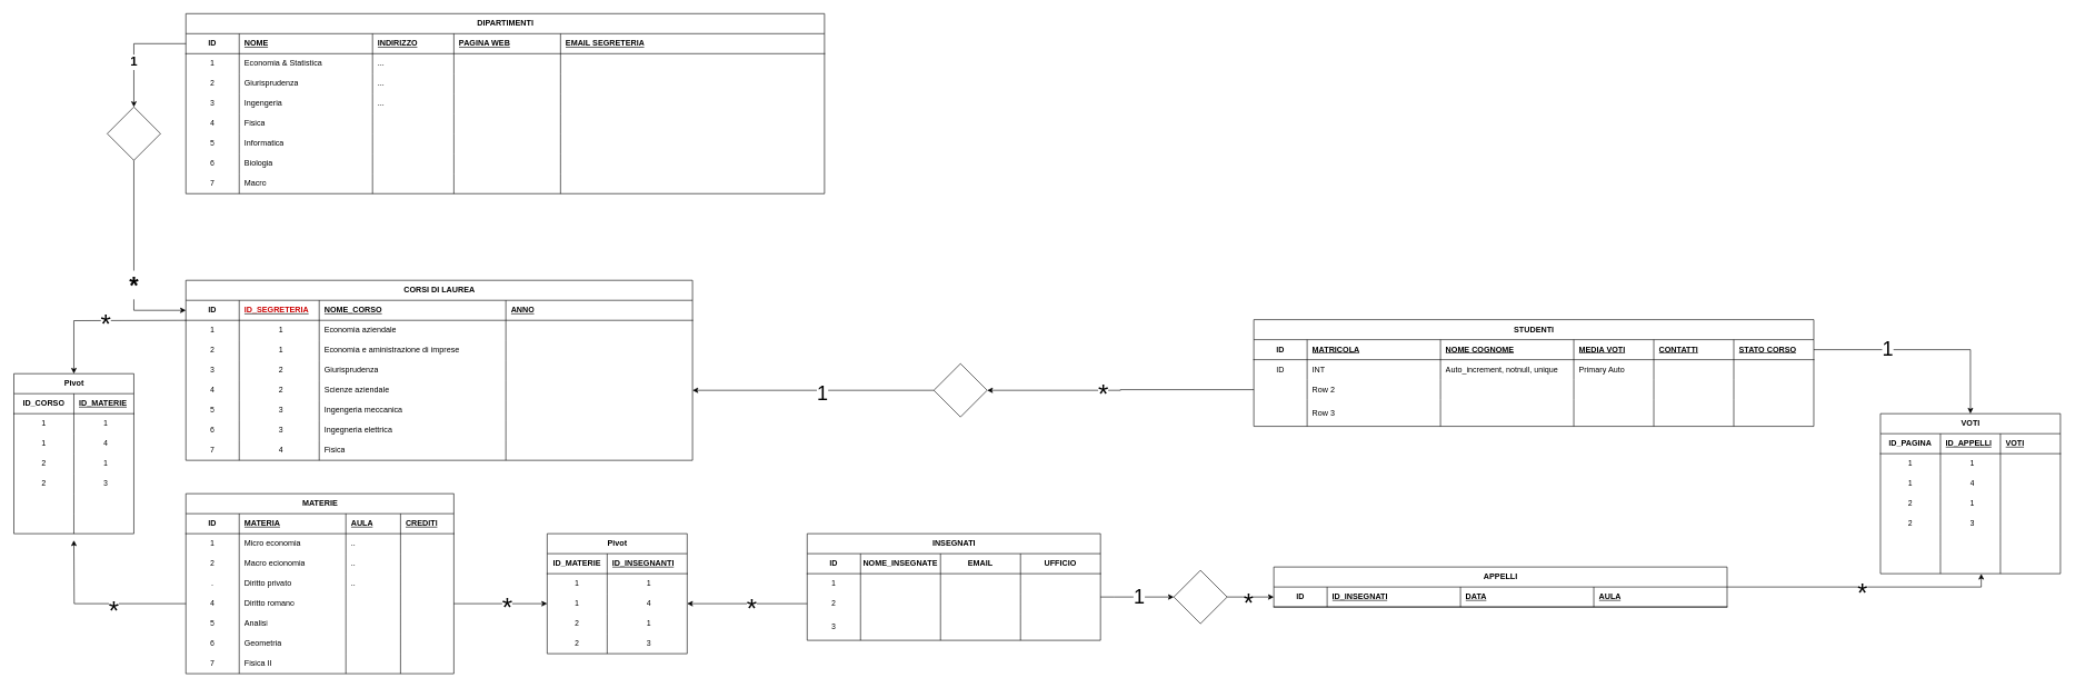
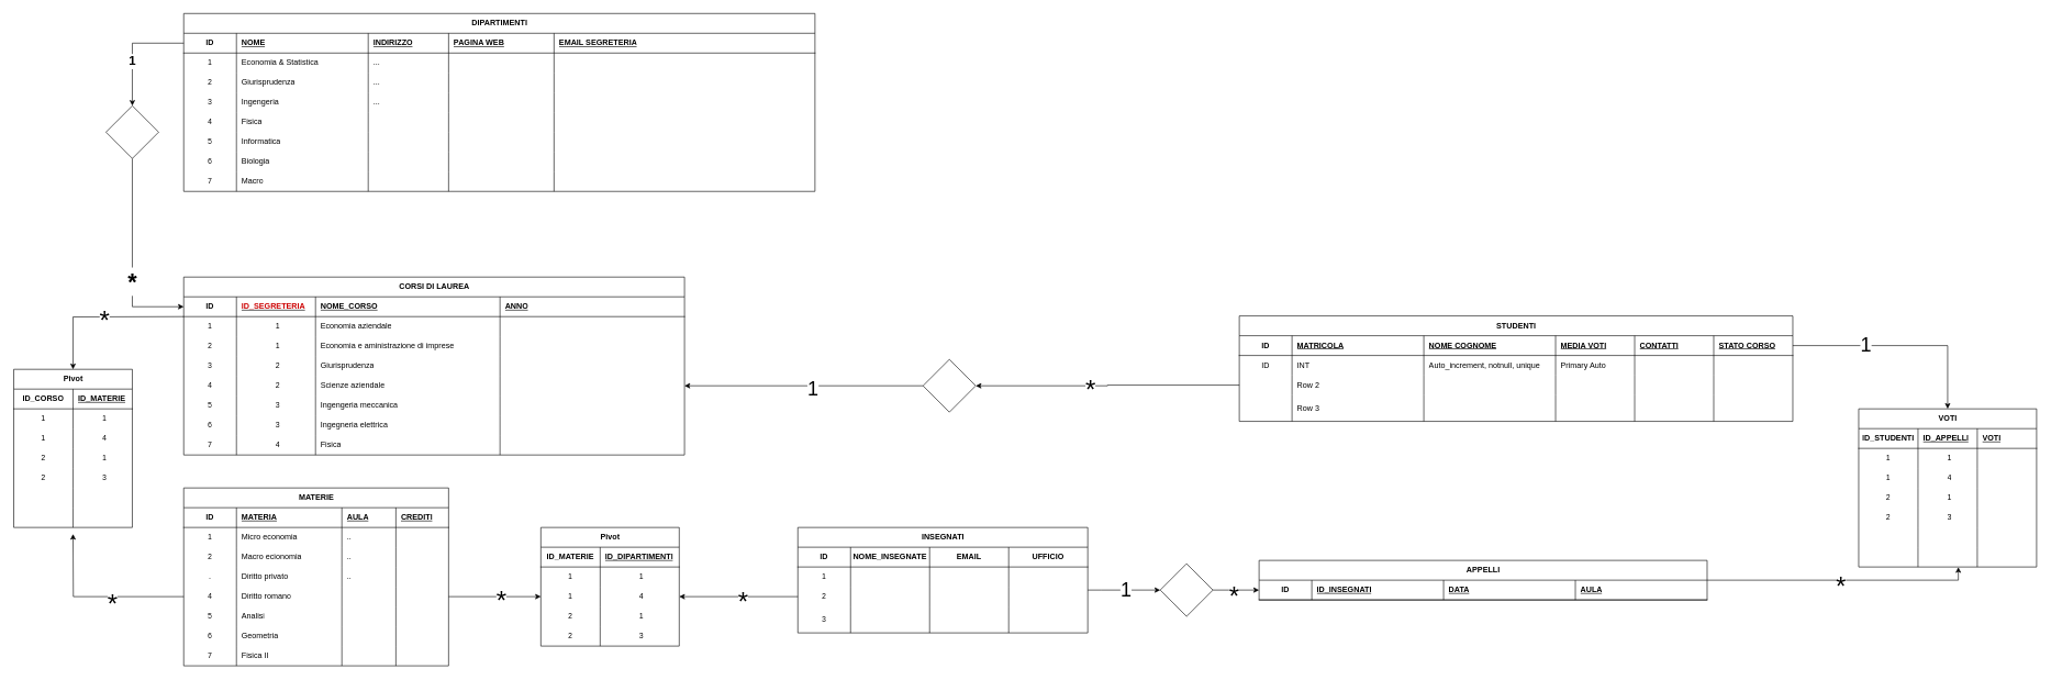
- <mxCell id="256" value="ID_PAGINA" style="shape=partialRectangle;connectable=0;fillColor=none;top=0;left=0;bottom=0;right=0;fontStyle=1;overflow=hidden;whiteSpace=wrap;html=1;" parent="255" vertex="1"><mxGeometry width="90" height="30" as="geometry"><mxRectangle width="90" height="30" as="alternateBounds" /></mxGeometry></mxCell>
+ <mxCell id="256" value="ID_STUDENTI" style="shape=partialRectangle;connectable=0;fillColor=none;top=0;left=0;bottom=0;right=0;fontStyle=1;overflow=hidden;whiteSpace=wrap;html=1;" parent="255" vertex="1"><mxGeometry width="90" height="30" as="geometry"><mxRectangle width="90" height="30" as="alternateBounds" /></mxGeometry></mxCell>
- <mxCell id="227" value="ID_INSEGNANTI" style="shape=partialRectangle;connectable=0;fillColor=none;top=0;left=0;bottom=0;right=0;align=left;spacingLeft=6;fontStyle=5;overflow=hidden;whiteSpace=wrap;html=1;" parent="225" vertex="1"><mxGeometry x="90" width="120" height="30" as="geometry"><mxRectangle width="120" height="30" as="alternateBounds" /></mxGeometry></mxCell>
+ <mxCell id="227" value="ID_DIPARTIMENTI" style="shape=partialRectangle;connectable=0;fillColor=none;top=0;left=0;bottom=0;right=0;align=left;spacingLeft=6;fontStyle=5;overflow=hidden;whiteSpace=wrap;html=1;" parent="225" vertex="1"><mxGeometry x="90" width="120" height="30" as="geometry"><mxRectangle width="120" height="30" as="alternateBounds" /></mxGeometry></mxCell>
